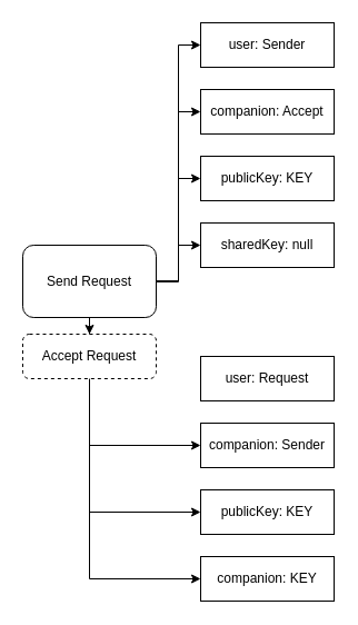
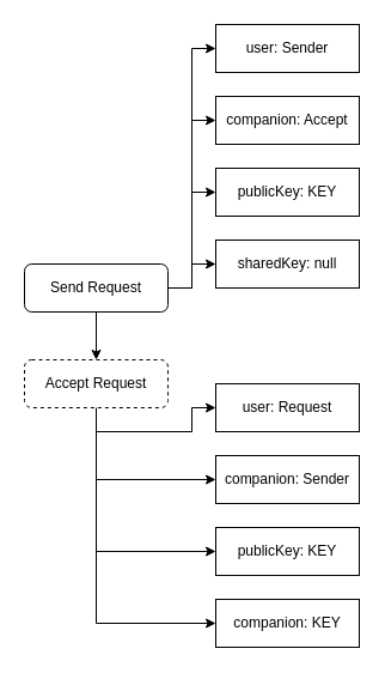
- <mxCell id="7" value="Send Request" style="rounded=1;whiteSpace=wrap;html=1;" vertex="1" parent="1"><mxGeometry x="20" y="220" width="120" height="65" as="geometry" /></mxCell>
+ <mxCell id="7" value="Send Request" style="rounded=1;whiteSpace=wrap;html=1;" vertex="1" parent="1"><mxGeometry x="20" y="220" width="120" height="40" as="geometry" /></mxCell>
+ <mxCell id="8" style="edgeStyle=orthogonalEdgeStyle;rounded=0;orthogonalLoop=1;jettySize=auto;html=1;exitX=0.5;exitY=1;exitDx=0;exitDy=0;entryX=0;entryY=0.5;entryDx=0;entryDy=0;" edge="1" parent="1" source="12" target="17"><mxGeometry relative="1" as="geometry" /></mxCell>
